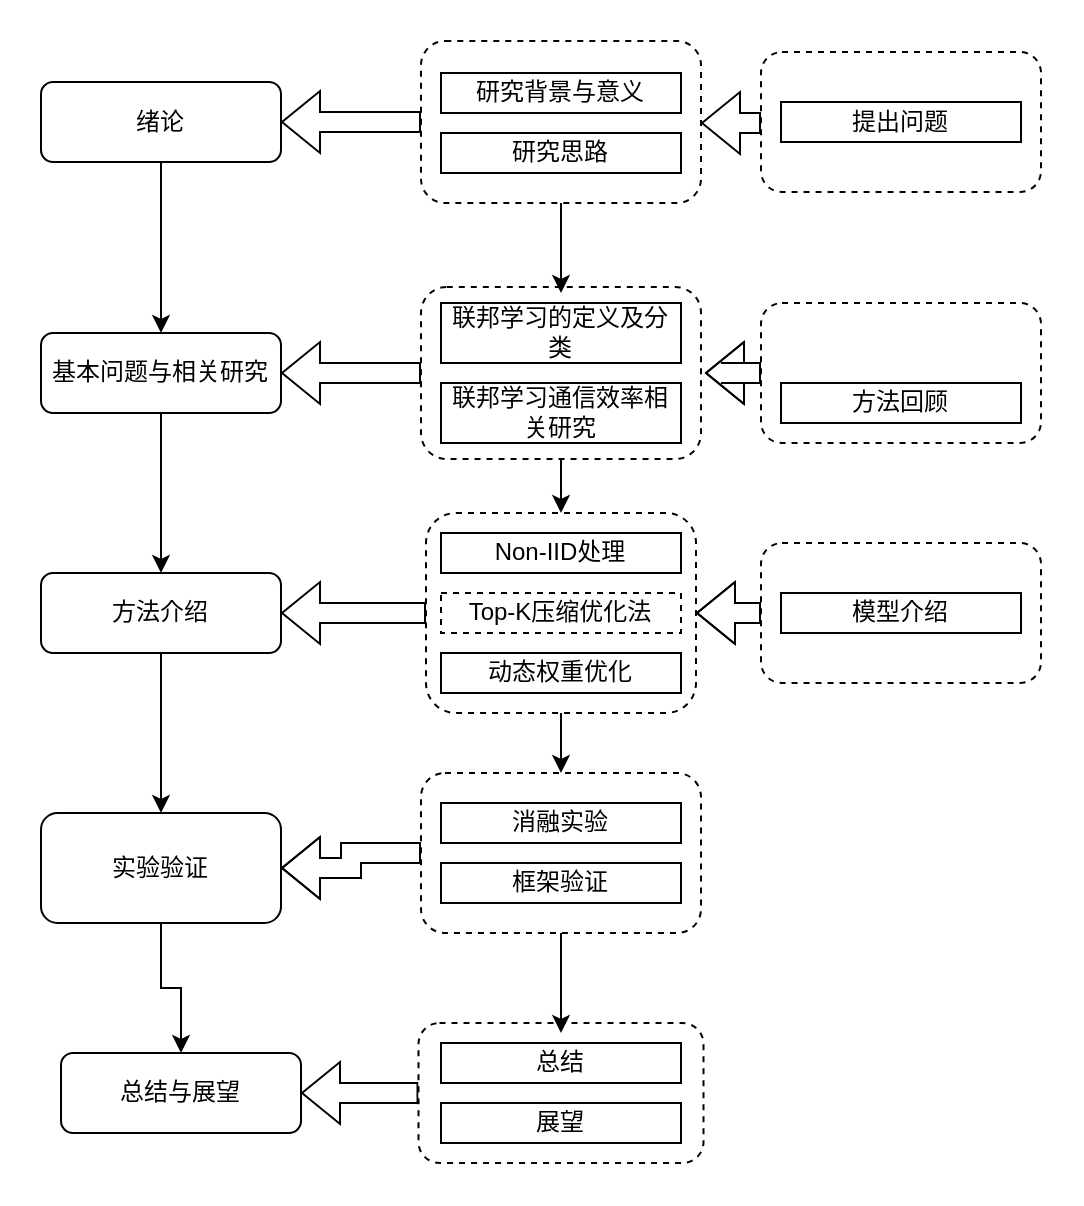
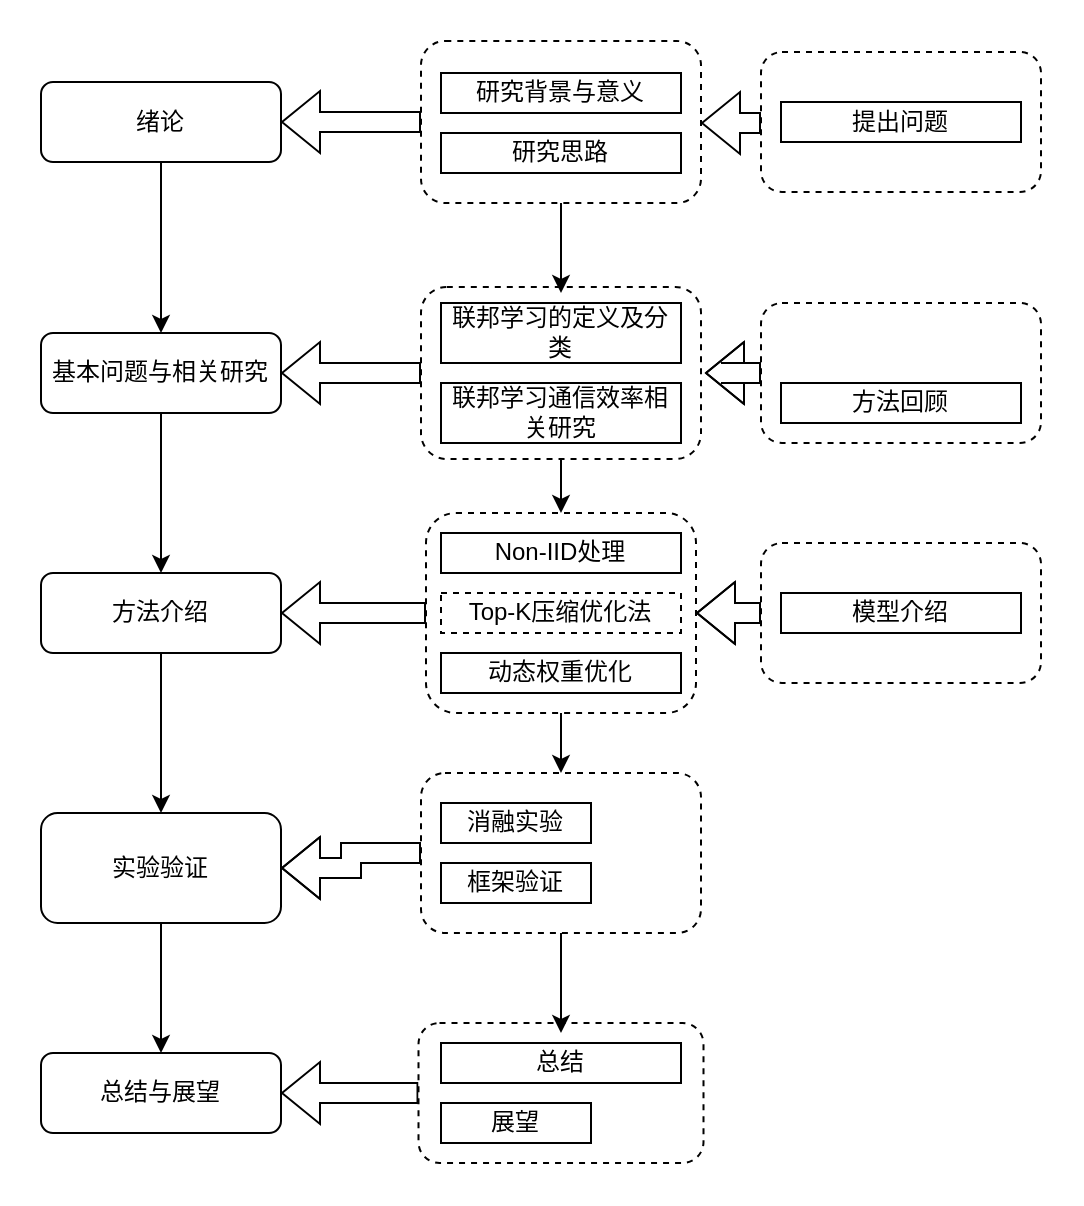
- <mxCell id="36" value="消融实验" style="rounded=0;whiteSpace=wrap;html=1;" parent="1" vertex="1"><mxGeometry x="220" y="401" width="120" height="20" as="geometry" /></mxCell>
+ <mxCell id="36" value="消融实验" style="rounded=0;whiteSpace=wrap;html=1;" parent="1" vertex="1"><mxGeometry x="220" y="401" width="75" height="20" as="geometry" /></mxCell>
- <mxCell id="38" value="框架验证" style="rounded=0;whiteSpace=wrap;html=1;" parent="1" vertex="1"><mxGeometry x="220" y="431" width="120" height="20" as="geometry" /></mxCell>
+ <mxCell id="38" value="框架验证" style="rounded=0;whiteSpace=wrap;html=1;" parent="1" vertex="1"><mxGeometry x="220" y="431" width="75" height="20" as="geometry" /></mxCell>
- <mxCell id="21" value="总结与展望" style="rounded=1;whiteSpace=wrap;html=1;fontSize=12;glass=0;strokeWidth=1;shadow=0;" parent="1" vertex="1"><mxGeometry x="30" y="526" width="120" height="40" as="geometry" /></mxCell>
+ <mxCell id="21" value="总结与展望" style="rounded=1;whiteSpace=wrap;html=1;fontSize=12;glass=0;strokeWidth=1;shadow=0;" parent="1" vertex="1"><mxGeometry x="20" y="526" width="120" height="40" as="geometry" /></mxCell>
- <mxCell id="40" value="展望" style="rounded=0;whiteSpace=wrap;html=1;" parent="1" vertex="1"><mxGeometry x="220" y="551" width="120" height="20" as="geometry" /></mxCell>
+ <mxCell id="40" value="展望" style="rounded=0;whiteSpace=wrap;html=1;" parent="1" vertex="1"><mxGeometry x="220" y="551" width="75" height="20" as="geometry" /></mxCell>
